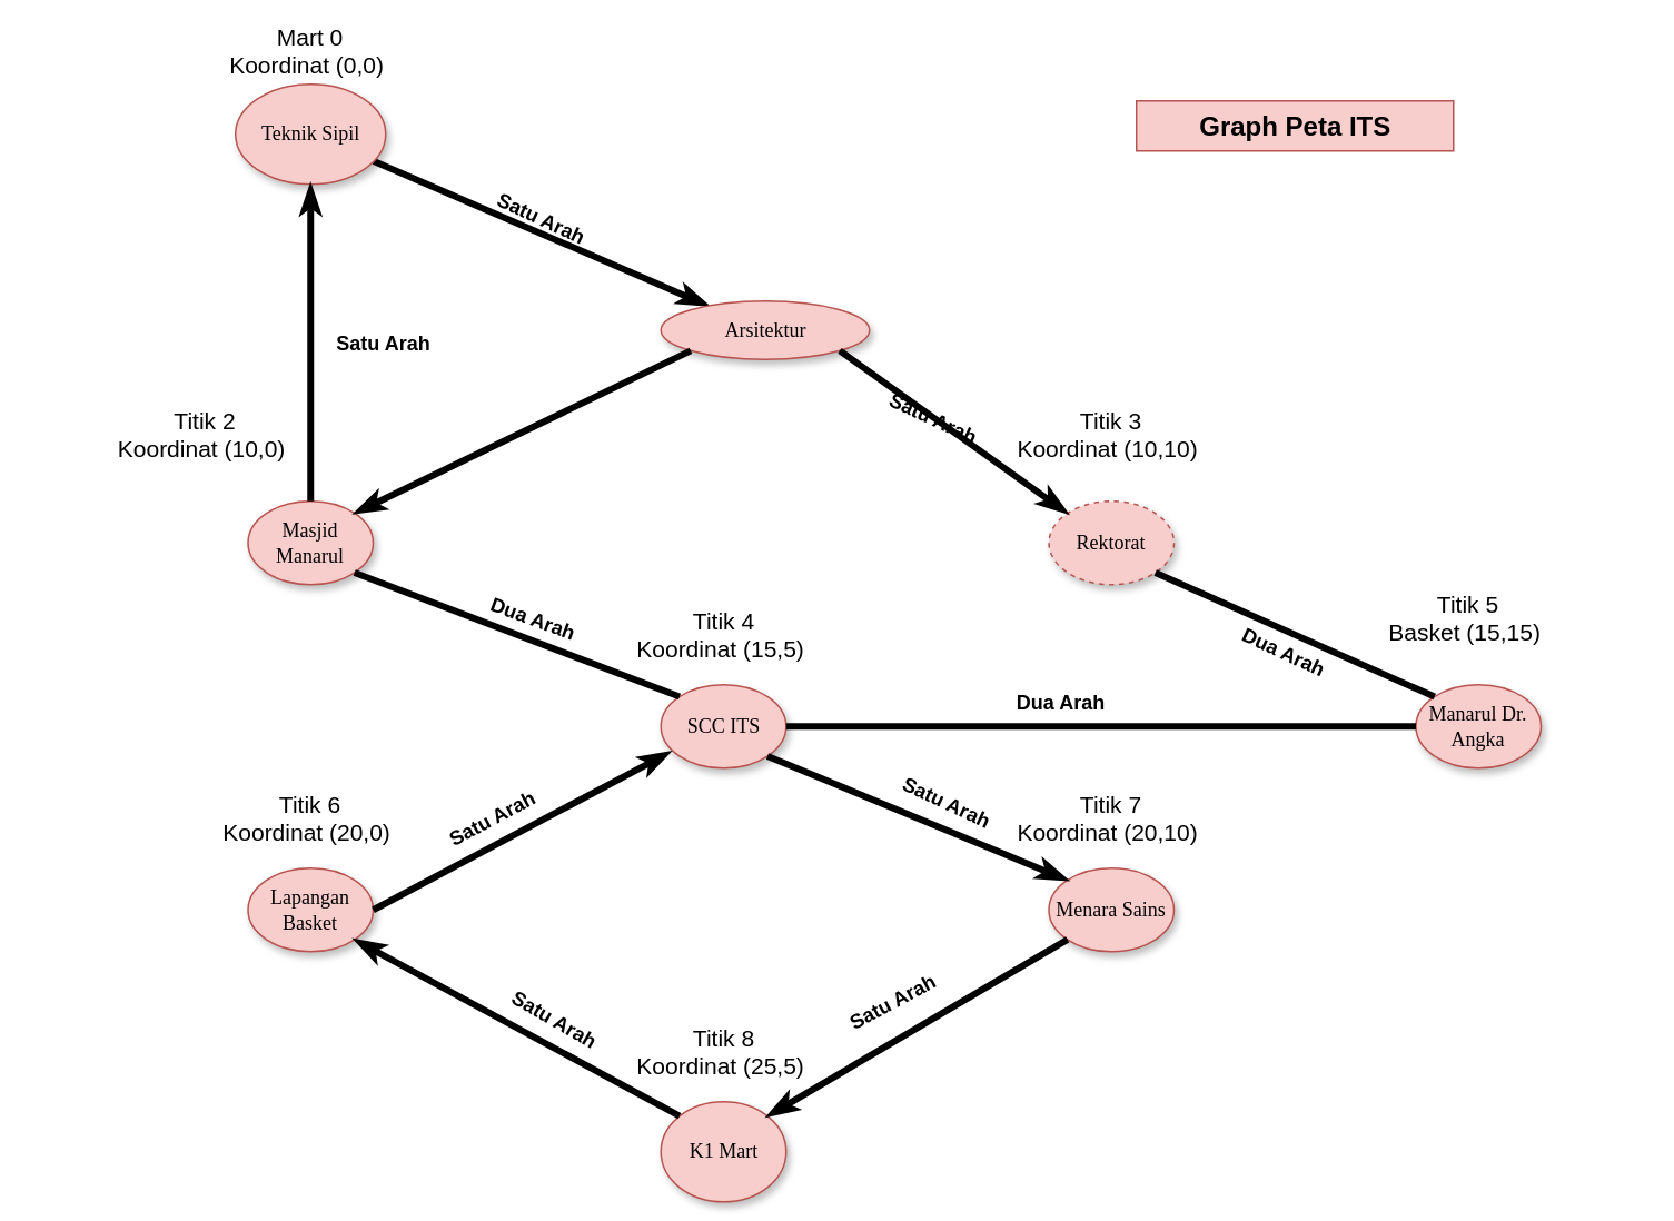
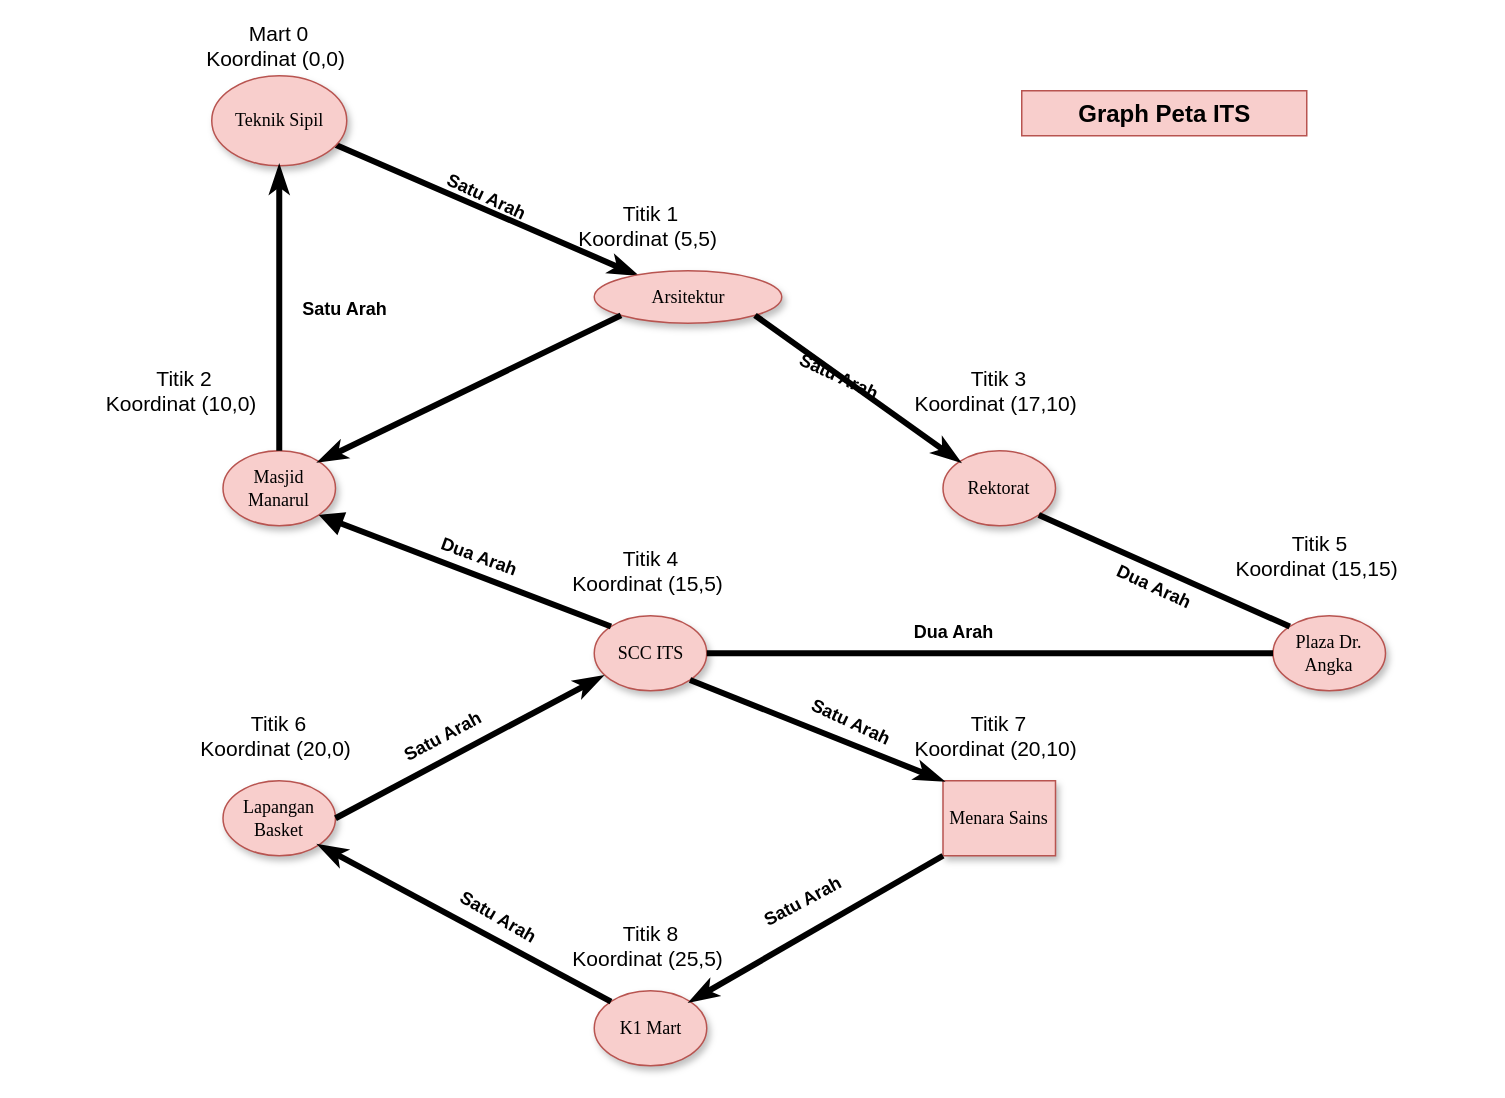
+ <mxCell id="11" value="Titik 1&lt;br style=&quot;font-size: 14px;&quot;&gt;Koordinat (5,5)&amp;nbsp;" style="text;html=1;strokeColor=none;fillColor=none;align=center;verticalAlign=middle;whiteSpace=wrap;rounded=0;fontSize=14;" vertex="1" parent="1"><mxGeometry x="331.75" y="140" width="202.5" height="20" as="geometry" /></mxCell>
- <mxCell id="13" value="Titik 3&lt;br style=&quot;font-size: 14px&quot;&gt;Koordinat (10,10)&amp;nbsp;" style="text;html=1;strokeColor=none;fillColor=none;align=center;verticalAlign=middle;whiteSpace=wrap;rounded=0;fontSize=14;" vertex="1" parent="1"><mxGeometry x="564.25" y="250" width="202.5" height="20" as="geometry" /></mxCell>
+ <mxCell id="13" value="Titik 3&lt;br style=&quot;font-size: 14px&quot;&gt;Koordinat (17,10)&amp;nbsp;" style="text;html=1;strokeColor=none;fillColor=none;align=center;verticalAlign=middle;whiteSpace=wrap;rounded=0;fontSize=14;" vertex="1" parent="1"><mxGeometry x="564.25" y="250" width="202.5" height="20" as="geometry" /></mxCell>
- <mxCell id="5" value="&lt;span&gt;Rektorat&lt;/span&gt;" style="ellipse;whiteSpace=wrap;html=1;rounded=0;shadow=1;comic=0;labelBackgroundColor=none;strokeWidth=1;fontFamily=Verdana;fontSize=12;align=center;fillColor=#f8cecc;strokeColor=#b85450;dashed=1;" parent="1" vertex="1"><mxGeometry x="628" y="300" width="75" height="50" as="geometry" /></mxCell>
+ <mxCell id="5" value="&lt;span&gt;Rektorat&lt;/span&gt;" style="ellipse;whiteSpace=wrap;html=1;rounded=0;shadow=1;comic=0;labelBackgroundColor=none;strokeWidth=1;fontFamily=Verdana;fontSize=12;align=center;fillColor=#f8cecc;strokeColor=#b85450;" parent="1" vertex="1"><mxGeometry x="628" y="300" width="75" height="50" as="geometry" /></mxCell>
- <mxCell id="30" value="" style="endArrow=none;html=1;strokeWidth=4;fontSize=14;entryX=1;entryY=1;entryDx=0;entryDy=0;exitX=0;exitY=0;exitDx=0;exitDy=0;" edge="1" parent="1" source="8" target="7"><mxGeometry width="50" height="50" relative="1" as="geometry"><mxPoint x="438" y="420" as="sourcePoint" /><mxPoint x="488" y="370" as="targetPoint" /></mxGeometry></mxCell>
+ <mxCell id="30" value="" style="endArrow=block;html=1;strokeWidth=4;fontSize=14;entryX=1;entryY=1;entryDx=0;entryDy=0;exitX=0;exitY=0;exitDx=0;exitDy=0;" edge="1" parent="1" source="8" target="7"><mxGeometry width="50" height="50" relative="1" as="geometry"><mxPoint x="438" y="420" as="sourcePoint" /><mxPoint x="488" y="370" as="targetPoint" /></mxGeometry></mxCell>
- <mxCell id="16" value="Titik 5&lt;br style=&quot;font-size: 14px&quot;&gt;Basket (15,15)&amp;nbsp;" style="text;html=1;strokeColor=none;fillColor=none;align=center;verticalAlign=middle;whiteSpace=wrap;rounded=0;fontSize=14;" vertex="1" parent="1"><mxGeometry x="778" y="360" width="202.5" height="20" as="geometry" /></mxCell>
+ <mxCell id="16" value="Titik 5&lt;br style=&quot;font-size: 14px&quot;&gt;Koordinat (15,15)&amp;nbsp;" style="text;html=1;strokeColor=none;fillColor=none;align=center;verticalAlign=middle;whiteSpace=wrap;rounded=0;fontSize=14;" vertex="1" parent="1"><mxGeometry x="778" y="360" width="202.5" height="20" as="geometry" /></mxCell>
- <mxCell id="6" value="&lt;span&gt;Manarul Dr. Angka&lt;/span&gt;" style="ellipse;whiteSpace=wrap;html=1;rounded=0;shadow=1;comic=0;labelBackgroundColor=none;strokeWidth=1;fontFamily=Verdana;fontSize=12;align=center;fillColor=#f8cecc;strokeColor=#b85450;" parent="1" vertex="1"><mxGeometry x="848" y="410" width="75" height="50" as="geometry" /></mxCell>
+ <mxCell id="6" value="&lt;span&gt;Plaza Dr. Angka&lt;/span&gt;" style="ellipse;whiteSpace=wrap;html=1;rounded=0;shadow=1;comic=0;labelBackgroundColor=none;strokeWidth=1;fontFamily=Verdana;fontSize=12;align=center;fillColor=#f8cecc;strokeColor=#b85450;" parent="1" vertex="1"><mxGeometry x="848" y="410" width="75" height="50" as="geometry" /></mxCell>
- <mxCell id="9" value="&lt;span&gt;Menara Sains&lt;/span&gt;" style="ellipse;whiteSpace=wrap;html=1;rounded=0;shadow=1;comic=0;labelBackgroundColor=none;strokeWidth=1;fontFamily=Verdana;fontSize=12;align=center;fillColor=#f8cecc;strokeColor=#b85450;" parent="1" vertex="1"><mxGeometry x="628" y="520" width="75" height="50" as="geometry" /></mxCell>
+ <mxCell id="9" value="&lt;span&gt;Menara Sains&lt;/span&gt;" style="whiteSpace=wrap;html=1;shadow=1;comic=0;labelBackgroundColor=none;strokeWidth=1;fontFamily=Verdana;fontSize=12;align=center;fillColor=#f8cecc;strokeColor=#b85450;rounded=0;" parent="1" vertex="1"><mxGeometry x="628" y="520" width="75" height="50" as="geometry" /></mxCell>
- <mxCell id="18" value="&lt;span&gt;K1 Mart&lt;/span&gt;" style="ellipse;whiteSpace=wrap;html=1;rounded=0;shadow=1;comic=0;labelBackgroundColor=none;strokeWidth=1;fontFamily=Verdana;fontSize=12;align=center;fillColor=#f8cecc;strokeColor=#b85450;" vertex="1" parent="1"><mxGeometry x="395.5" y="660" width="75" height="60" as="geometry" /></mxCell>
+ <mxCell id="18" value="&lt;span&gt;K1 Mart&lt;/span&gt;" style="ellipse;whiteSpace=wrap;html=1;rounded=0;shadow=1;comic=0;labelBackgroundColor=none;strokeWidth=1;fontFamily=Verdana;fontSize=12;align=center;fillColor=#f8cecc;strokeColor=#b85450;" vertex="1" parent="1"><mxGeometry x="395.5" y="660" width="75" height="50" as="geometry" /></mxCell>
